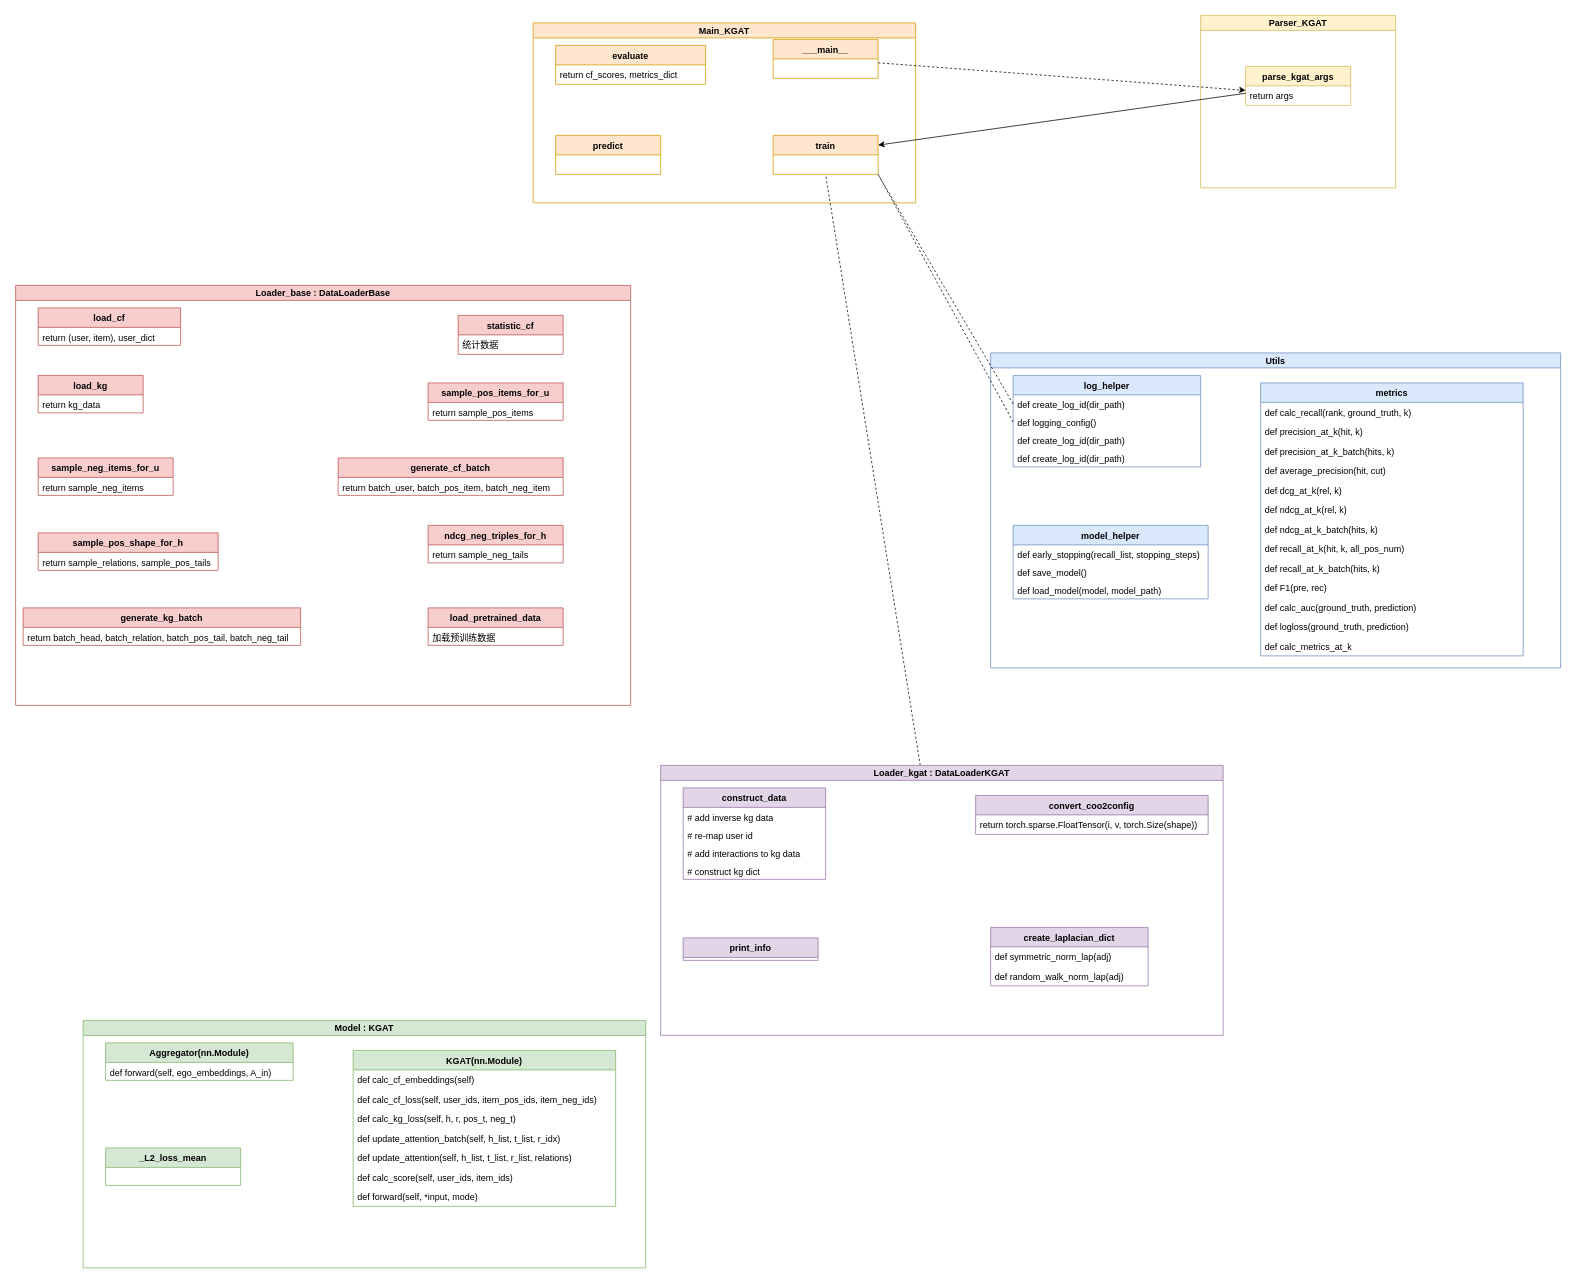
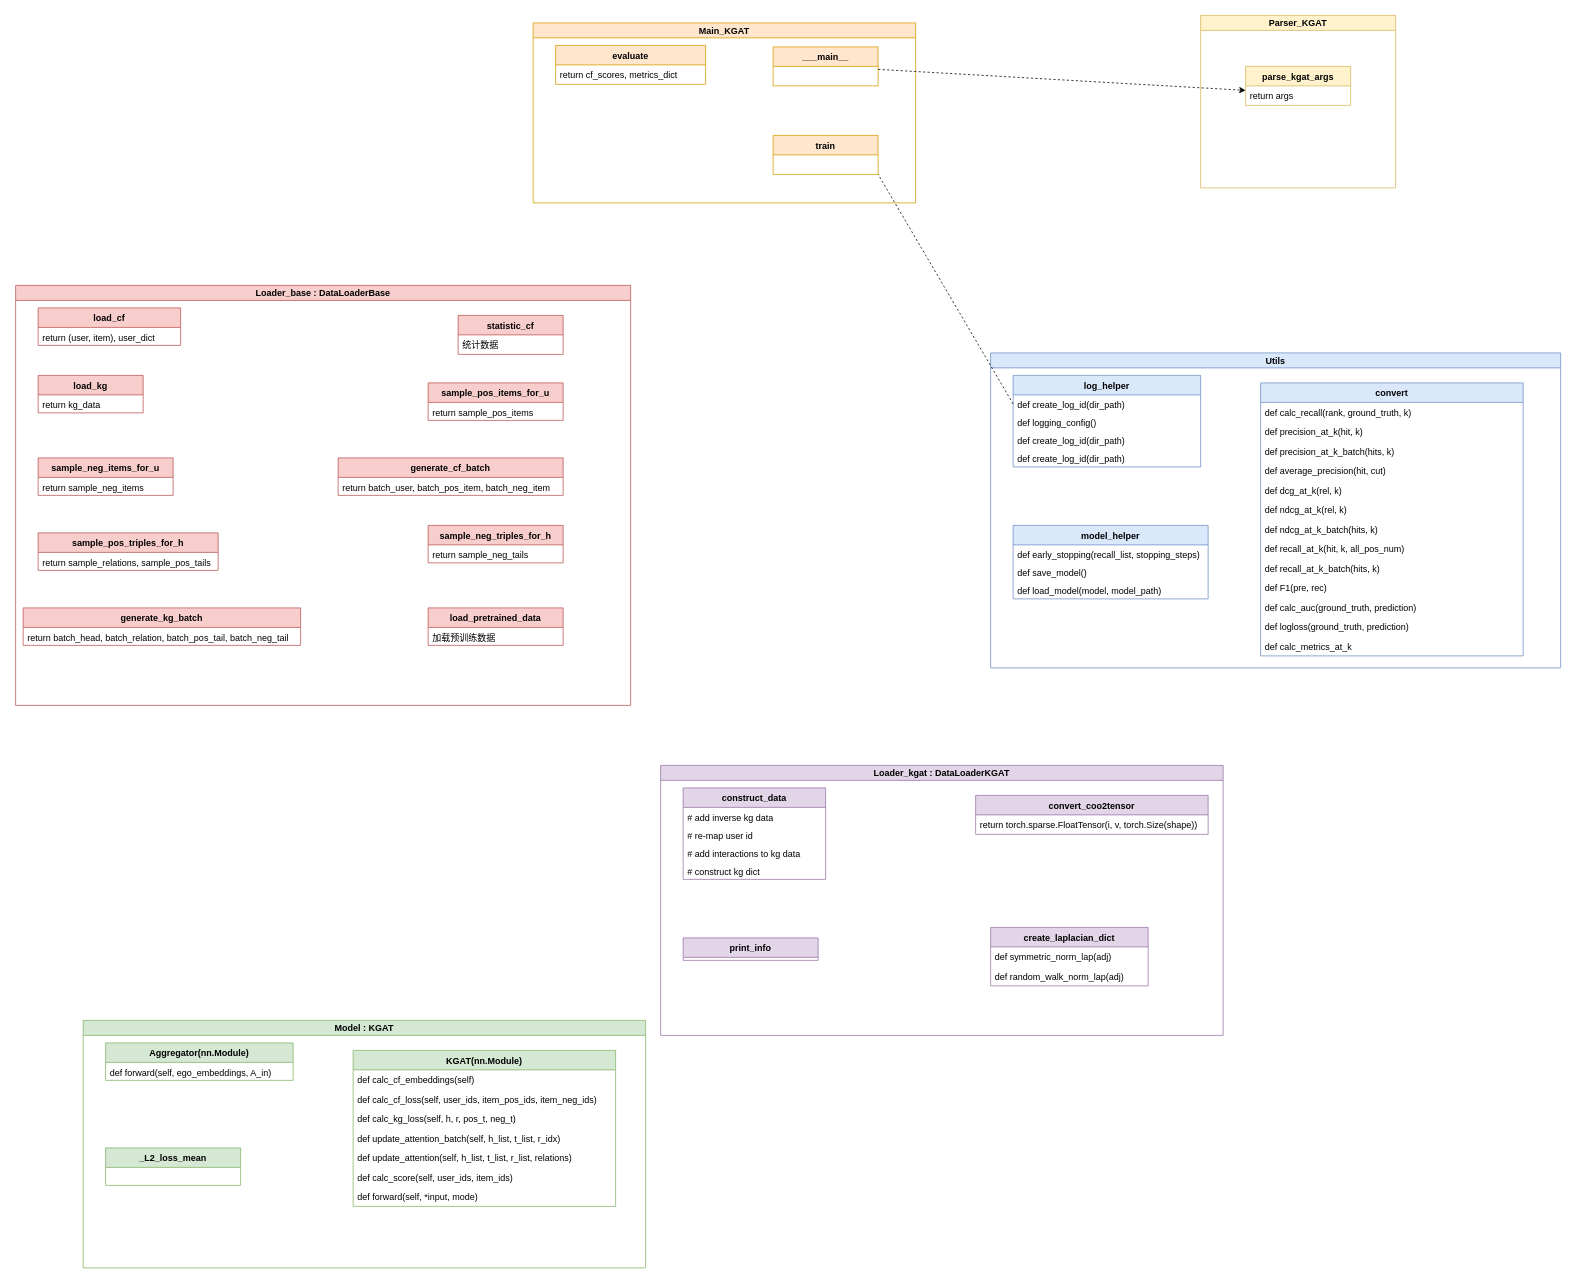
- <mxCell id="7" value="___main__" style="swimlane;fontStyle=1;childLayout=stackLayout;horizontal=1;startSize=26;fillColor=#ffe6cc;horizontalStack=0;resizeParent=1;resizeParentMax=0;resizeLast=0;collapsible=1;marginBottom=0;strokeColor=#d79b00;" vertex="1" parent="2"><mxGeometry x="320" y="22" width="140" height="52" as="geometry" /></mxCell>
+ <mxCell id="7" value="___main__" style="swimlane;fontStyle=1;childLayout=stackLayout;horizontal=1;startSize=26;fillColor=#ffe6cc;horizontalStack=0;resizeParent=1;resizeParentMax=0;resizeLast=0;collapsible=1;marginBottom=0;strokeColor=#d79b00;" vertex="1" parent="2"><mxGeometry x="320" y="32" width="140" height="52" as="geometry" /></mxCell>
- <mxCell id="82" style="edgeStyle=none;rounded=0;orthogonalLoop=1;jettySize=auto;html=1;entryX=1;entryY=0.25;entryDx=0;entryDy=0;" edge="1" parent="1" source="9" target="5"><mxGeometry relative="1" as="geometry" /></mxCell>
- <mxCell id="6" value="predict" style="swimlane;fontStyle=1;childLayout=stackLayout;horizontal=1;startSize=26;fillColor=#ffe6cc;horizontalStack=0;resizeParent=1;resizeParentMax=0;resizeLast=0;collapsible=1;marginBottom=0;strokeColor=#d79b00;" vertex="1" parent="2"><mxGeometry x="30" y="150" width="140" height="52" as="geometry" /></mxCell>
- <mxCell id="84" style="edgeStyle=none;rounded=0;orthogonalLoop=1;jettySize=auto;html=1;entryX=1;entryY=1;entryDx=0;entryDy=0;dashed=1;endArrow=none;endFill=0;exitX=0;exitY=0.5;exitDx=0;exitDy=0;" edge="1" parent="1" source="60" target="5"><mxGeometry relative="1" as="geometry" /></mxCell>
- <mxCell id="67" value="metrics" style="swimlane;fontStyle=1;childLayout=stackLayout;horizontal=1;startSize=26;fillColor=#dae8fc;horizontalStack=0;resizeParent=1;resizeParentMax=0;resizeLast=0;collapsible=1;marginBottom=0;strokeColor=#6c8ebf;" vertex="1" parent="57"><mxGeometry x="360" y="40" width="350" height="364" as="geometry" /></mxCell>
+ <mxCell id="67" value="convert" style="swimlane;fontStyle=1;childLayout=stackLayout;horizontal=1;startSize=26;fillColor=#dae8fc;horizontalStack=0;resizeParent=1;resizeParentMax=0;resizeLast=0;collapsible=1;marginBottom=0;strokeColor=#6c8ebf;" vertex="1" parent="57"><mxGeometry x="360" y="40" width="350" height="364" as="geometry" /></mxCell>
- <mxCell id="32" style="edgeStyle=none;rounded=0;orthogonalLoop=1;jettySize=auto;html=1;entryX=0.5;entryY=1;entryDx=0;entryDy=0;dashed=1;endArrow=none;endFill=0;" edge="1" parent="1" source="33" target="5"><mxGeometry relative="1" as="geometry" /></mxCell>
- <mxCell id="22" value="ndcg_neg_triples_for_h" style="swimlane;fontStyle=1;childLayout=stackLayout;horizontal=1;startSize=26;fillColor=#f8cecc;horizontalStack=0;resizeParent=1;resizeParentMax=0;resizeLast=0;collapsible=1;marginBottom=0;strokeColor=#b85450;" vertex="1" parent="11"><mxGeometry x="550" y="320" width="180" height="50" as="geometry" /></mxCell>
+ <mxCell id="22" value="sample_neg_triples_for_h" style="swimlane;fontStyle=1;childLayout=stackLayout;horizontal=1;startSize=26;fillColor=#f8cecc;horizontalStack=0;resizeParent=1;resizeParentMax=0;resizeLast=0;collapsible=1;marginBottom=0;strokeColor=#b85450;" vertex="1" parent="11"><mxGeometry x="550" y="320" width="180" height="50" as="geometry" /></mxCell>
- <mxCell id="20" value="sample_pos_shape_for_h" style="swimlane;fontStyle=1;childLayout=stackLayout;horizontal=1;startSize=26;fillColor=#f8cecc;horizontalStack=0;resizeParent=1;resizeParentMax=0;resizeLast=0;collapsible=1;marginBottom=0;strokeColor=#b85450;" vertex="1" parent="11"><mxGeometry x="30" y="330" width="240" height="50" as="geometry" /></mxCell>
+ <mxCell id="20" value="sample_pos_triples_for_h" style="swimlane;fontStyle=1;childLayout=stackLayout;horizontal=1;startSize=26;fillColor=#f8cecc;horizontalStack=0;resizeParent=1;resizeParentMax=0;resizeLast=0;collapsible=1;marginBottom=0;strokeColor=#b85450;" vertex="1" parent="11"><mxGeometry x="30" y="330" width="240" height="50" as="geometry" /></mxCell>
- <mxCell id="40" value="convert_coo2config" style="swimlane;fontStyle=1;childLayout=stackLayout;horizontal=1;startSize=26;fillColor=#e1d5e7;horizontalStack=0;resizeParent=1;resizeParentMax=0;resizeLast=0;collapsible=1;marginBottom=0;strokeColor=#9673a6;" vertex="1" parent="33"><mxGeometry x="420" y="40" width="310" height="52" as="geometry" /></mxCell>
+ <mxCell id="40" value="convert_coo2tensor" style="swimlane;fontStyle=1;childLayout=stackLayout;horizontal=1;startSize=26;fillColor=#e1d5e7;horizontalStack=0;resizeParent=1;resizeParentMax=0;resizeLast=0;collapsible=1;marginBottom=0;strokeColor=#9673a6;" vertex="1" parent="33"><mxGeometry x="420" y="40" width="310" height="52" as="geometry" /></mxCell>
